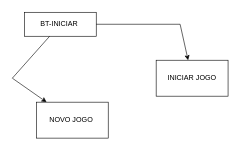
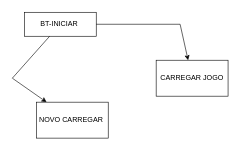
- <mxCell id="4" value="&lt;span style=&quot;white-space: pre;&quot;&gt; &lt;/span&gt;INICIAR JOGO&amp;nbsp;" style="rounded=0;whiteSpace=wrap;html=1;" vertex="1" parent="1"><mxGeometry x="260" y="100" width="120" height="60" as="geometry" /></mxCell>
+ <mxCell id="4" value="&lt;span style=&quot;white-space: pre;&quot;&gt; &lt;/span&gt;CARREGAR JOGO&amp;nbsp;" style="rounded=0;whiteSpace=wrap;html=1;" vertex="1" parent="1"><mxGeometry x="260" y="100" width="120" height="60" as="geometry" /></mxCell>
- <mxCell id="6" value="NOVO JOGO&amp;nbsp;" style="rounded=0;whiteSpace=wrap;html=1;" vertex="1" parent="1"><mxGeometry x="60" y="170" width="120" height="60" as="geometry" /></mxCell>
+ <mxCell id="6" value="NOVO CARREGAR&amp;nbsp;" style="rounded=0;whiteSpace=wrap;html=1;" vertex="1" parent="1"><mxGeometry x="60" y="170" width="120" height="60" as="geometry" /></mxCell>
